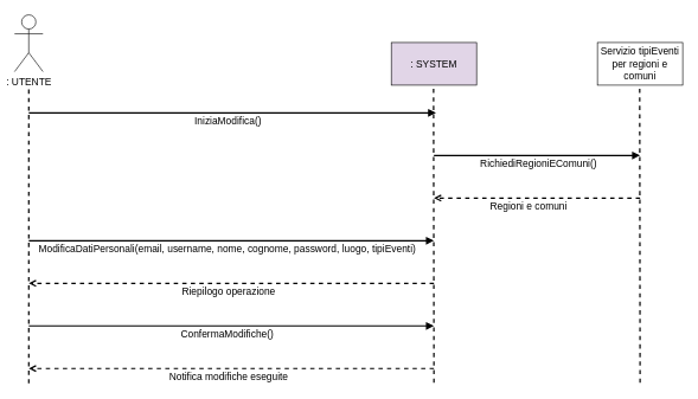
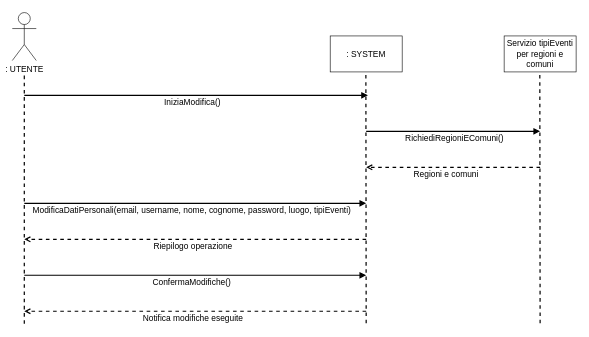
- <mxCell id="4" value=": SYSTEM" style="rounded=0;whiteSpace=wrap;html=1;fontSize=14;fillColor=#e1d5e7;" parent="1" vertex="1"><mxGeometry x="550" y="59" width="120" height="60" as="geometry" /></mxCell>
+ <mxCell id="4" value=": SYSTEM" style="rounded=0;whiteSpace=wrap;html=1;fontSize=14;" parent="1" vertex="1"><mxGeometry x="550" y="59" width="120" height="60" as="geometry" /></mxCell>
